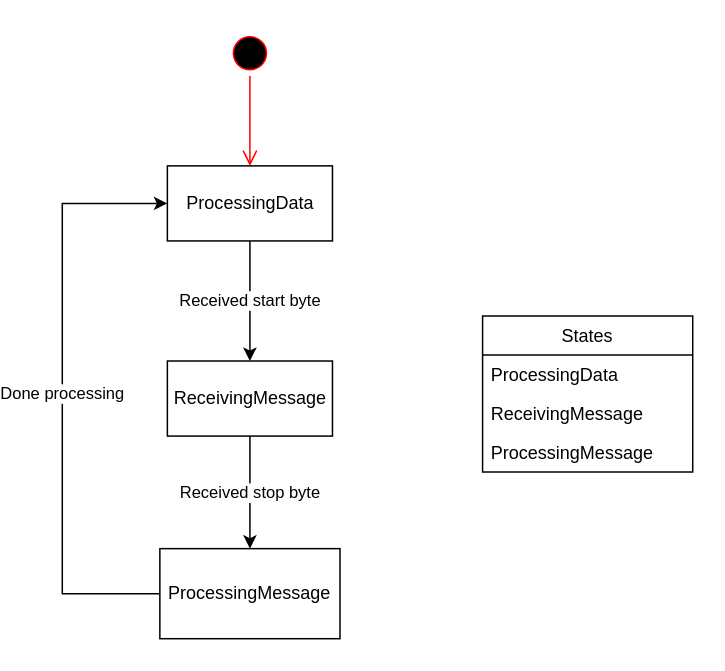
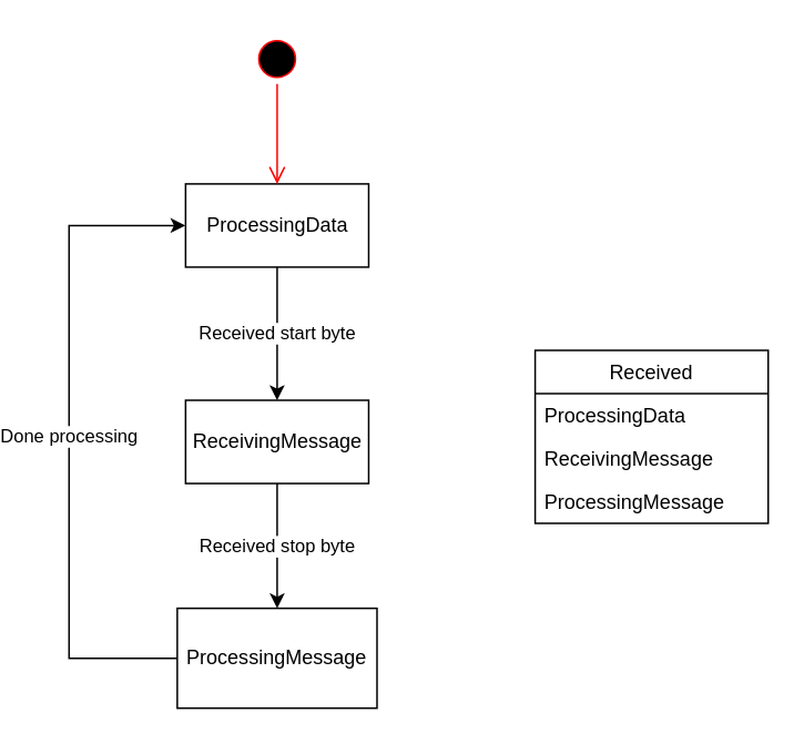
- <mxCell id="2" value="States" style="swimlane;fontStyle=0;childLayout=stackLayout;horizontal=1;startSize=26;fillColor=none;horizontalStack=0;resizeParent=1;resizeParentMax=0;resizeLast=0;collapsible=1;marginBottom=0;" vertex="1" parent="1"><mxGeometry x="300" y="210" width="140" height="104" as="geometry" /></mxCell>
+ <mxCell id="2" value="Received" style="swimlane;fontStyle=0;childLayout=stackLayout;horizontal=1;startSize=26;fillColor=none;horizontalStack=0;resizeParent=1;resizeParentMax=0;resizeLast=0;collapsible=1;marginBottom=0;" vertex="1" parent="1"><mxGeometry x="300" y="210" width="140" height="104" as="geometry" /></mxCell>
